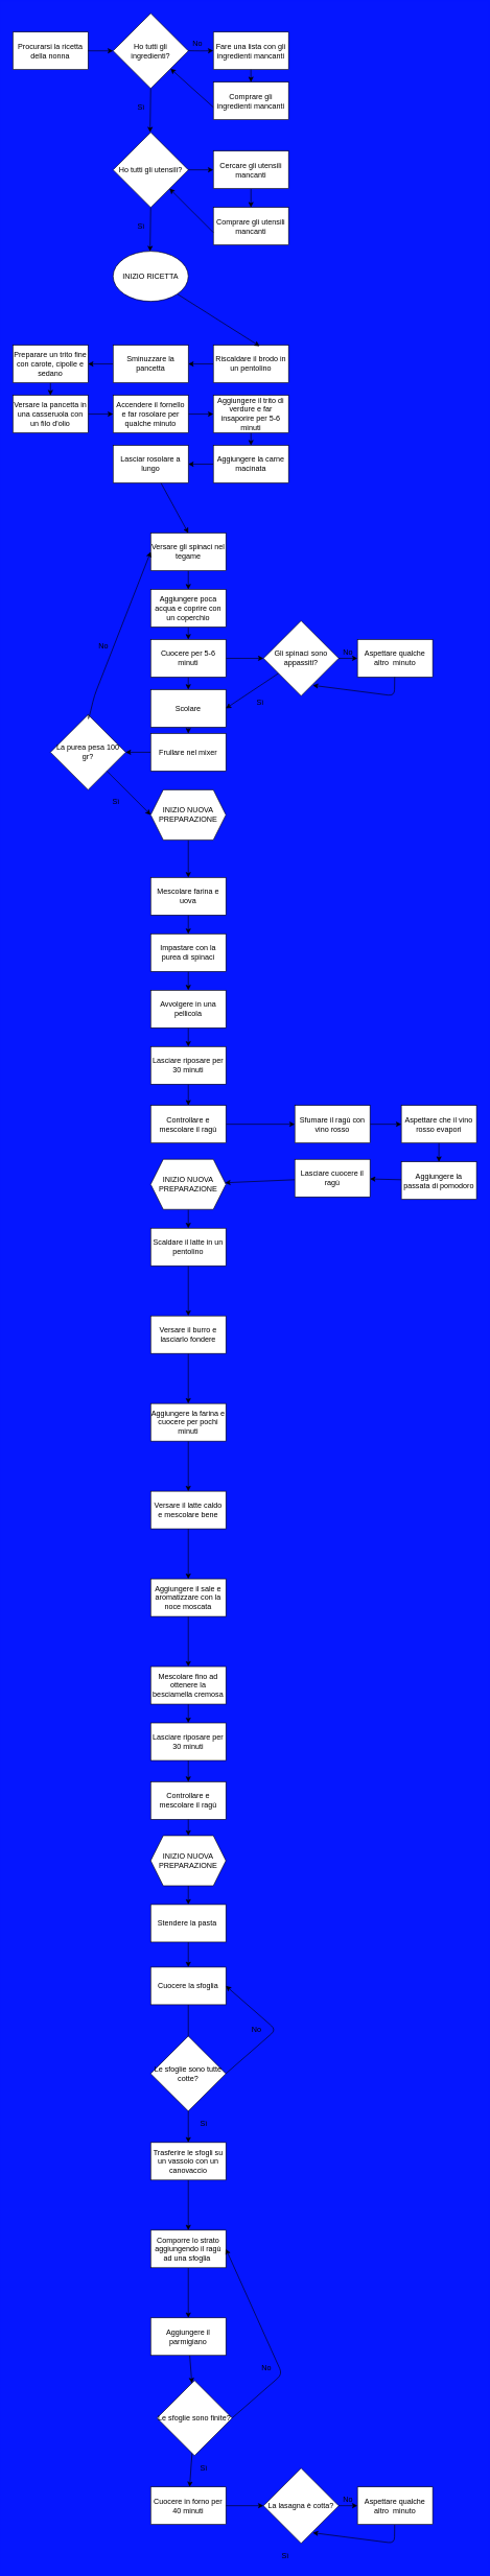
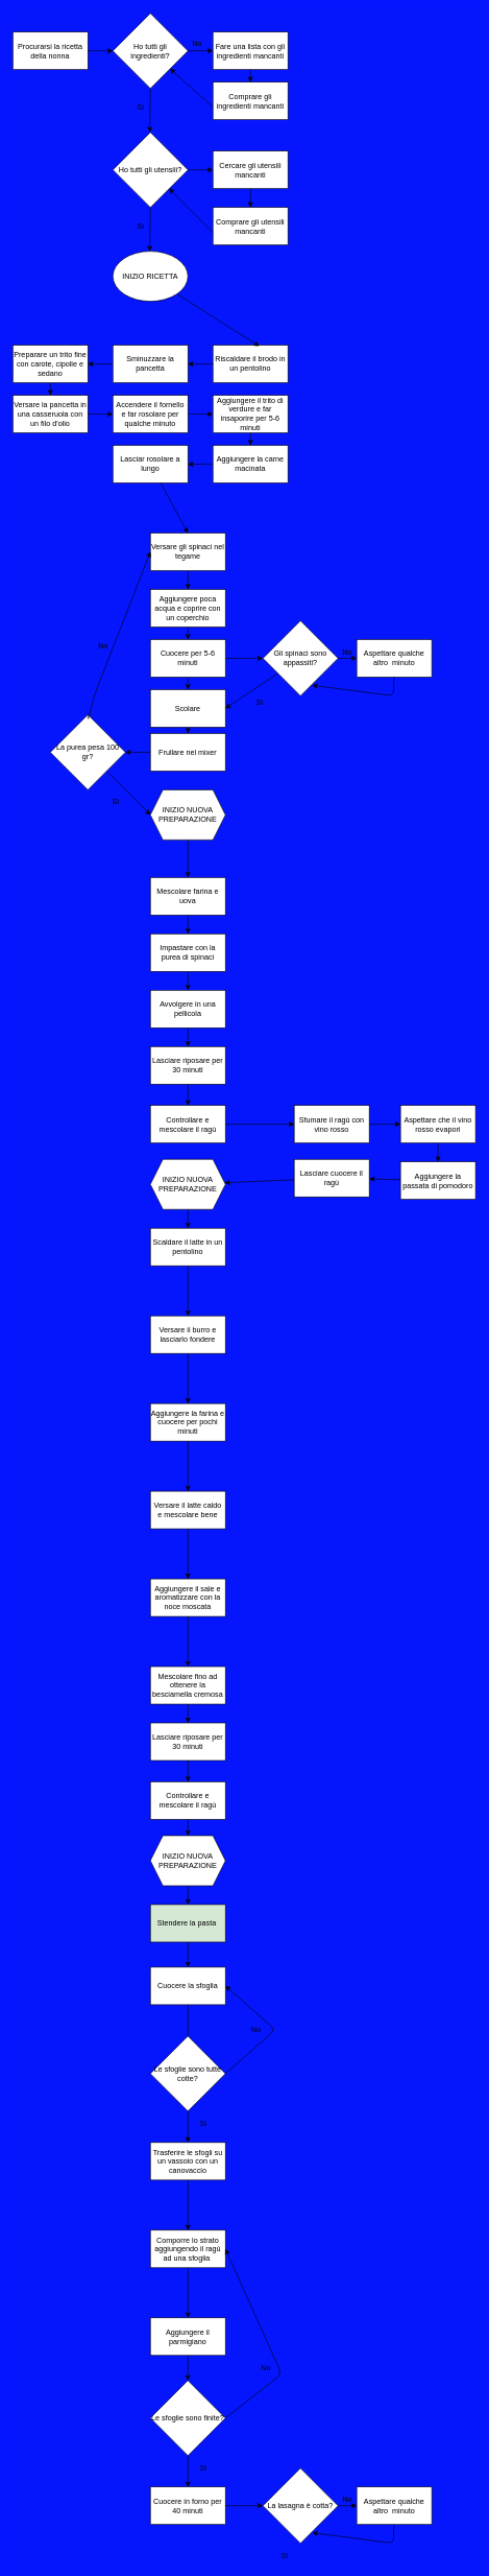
- <mxCell id="99" value="Stendere la pasta&amp;nbsp;" style="rounded=0;whiteSpace=wrap;html=1;" parent="1" vertex="1"><mxGeometry x="240" y="3040" width="120" height="60" as="geometry" /></mxCell>
+ <mxCell id="99" value="Stendere la pasta&amp;nbsp;" style="rounded=0;whiteSpace=wrap;html=1;fillColor=#d5e8d4;" parent="1" vertex="1"><mxGeometry x="240" y="3040" width="120" height="60" as="geometry" /></mxCell>
- <mxCell id="115" value="Le sfoglie sono finite?" style="rhombus;whiteSpace=wrap;html=1;" parent="1" vertex="1"><mxGeometry x="250" y="3800" width="120" height="120" as="geometry" /></mxCell>
+ <mxCell id="115" value="Le sfoglie sono finite?" style="rhombus;whiteSpace=wrap;html=1;" parent="1" vertex="1"><mxGeometry x="240" y="3800" width="120" height="120" as="geometry" /></mxCell>
